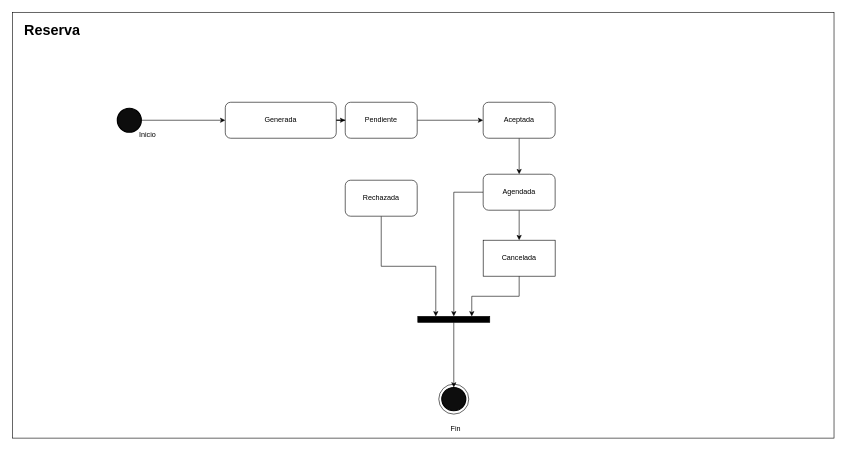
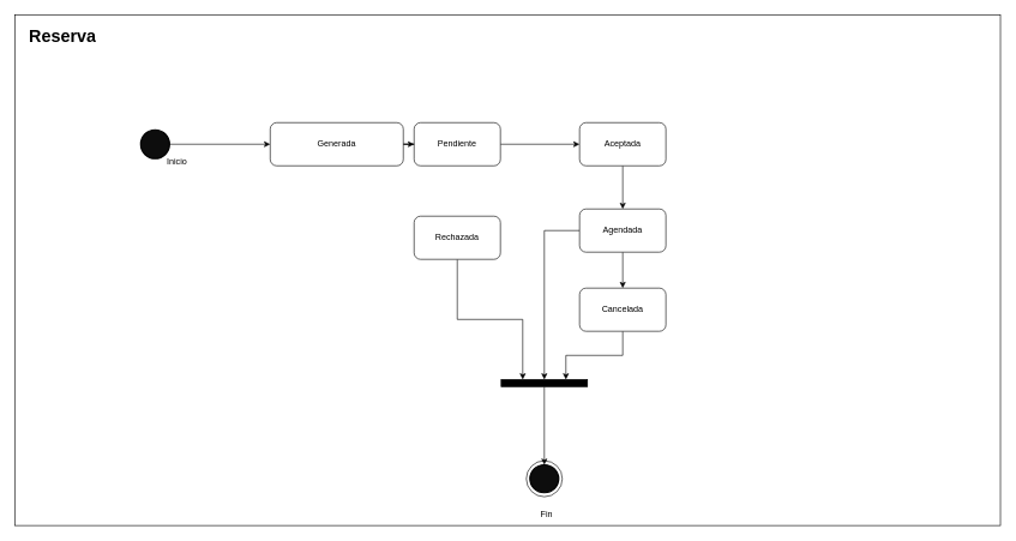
- <mxCell id="25" value="Cancelada" style="whiteSpace=wrap;html=1;rounded=0;" vertex="1" parent="1"><mxGeometry x="805" y="400" width="120" height="60" as="geometry" /></mxCell>
+ <mxCell id="25" value="Cancelada" style="rounded=1;whiteSpace=wrap;html=1;" vertex="1" parent="1"><mxGeometry x="805" y="400" width="120" height="60" as="geometry" /></mxCell>
